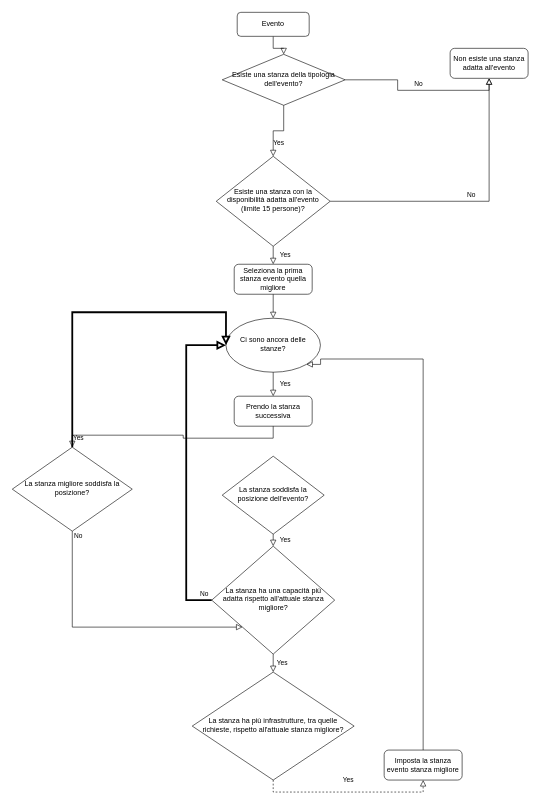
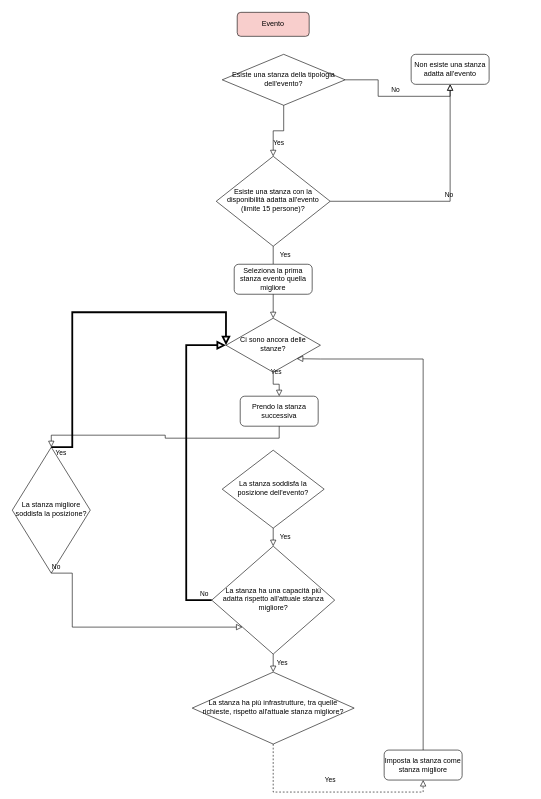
- <mxCell id="3" value="Evento" style="rounded=1;whiteSpace=wrap;html=1;fontSize=12;glass=0;strokeWidth=1;shadow=0;" vertex="1" parent="1"><mxGeometry x="395" y="20" width="120" height="40" as="geometry" /></mxCell>
+ <mxCell id="3" value="Evento" style="rounded=1;whiteSpace=wrap;html=1;fontSize=12;glass=0;strokeWidth=1;shadow=0;fillColor=#f8cecc;" vertex="1" parent="1"><mxGeometry x="395" y="20" width="120" height="40" as="geometry" /></mxCell>
- <mxCell id="2" value="" style="rounded=0;html=1;jettySize=auto;orthogonalLoop=1;fontSize=11;endArrow=block;endFill=0;endSize=8;strokeWidth=1;shadow=0;labelBackgroundColor=none;edgeStyle=orthogonalEdgeStyle;entryX=0.5;entryY=0;entryDx=0;entryDy=0;" edge="1" parent="1" source="3" target="4"><mxGeometry relative="1" as="geometry"><mxPoint x="455" y="90" as="targetPoint" /></mxGeometry></mxCell>
- <mxCell id="5" value="Non esiste una stanza adatta all'evento" style="rounded=1;whiteSpace=wrap;html=1;fontSize=12;glass=0;strokeWidth=1;shadow=0;" vertex="1" parent="1"><mxGeometry x="750" y="80" width="130" height="50" as="geometry" /></mxCell>
+ <mxCell id="5" value="Non esiste una stanza adatta all'evento" style="rounded=1;whiteSpace=wrap;html=1;fontSize=12;glass=0;strokeWidth=1;shadow=0;" vertex="1" parent="1"><mxGeometry x="685" y="90" width="130" height="50" as="geometry" /></mxCell>
- <mxCell id="11" value="Yes" style="rounded=0;html=1;jettySize=auto;orthogonalLoop=1;fontSize=11;endArrow=block;endFill=0;endSize=8;strokeWidth=1;shadow=0;labelBackgroundColor=none;edgeStyle=orthogonalEdgeStyle;exitX=0.5;exitY=1;exitDx=0;exitDy=0;entryX=0.5;entryY=0;entryDx=0;entryDy=0;" edge="1" parent="1" source="8" target="22"><mxGeometry y="20" relative="1" as="geometry"><mxPoint as="offset" /><mxPoint x="465" y="230" as="sourcePoint" /><mxPoint x="695" y="440" as="targetPoint" /></mxGeometry></mxCell>
+ <mxCell id="11" value="Yes" style="rounded=0;html=1;jettySize=auto;orthogonalLoop=1;fontSize=11;endArrow=none;endFill=0;endSize=8;strokeWidth=1;shadow=0;labelBackgroundColor=none;edgeStyle=orthogonalEdgeStyle;exitX=0.5;exitY=1;exitDx=0;exitDy=0;entryX=0.5;entryY=0;entryDx=0;entryDy=0;" edge="1" parent="1" source="8" target="22"><mxGeometry y="20" relative="1" as="geometry"><mxPoint as="offset" /><mxPoint x="465" y="230" as="sourcePoint" /><mxPoint x="695" y="440" as="targetPoint" /></mxGeometry></mxCell>
- <mxCell id="24" value="Ci sono ancora delle stanze?" style="ellipse;whiteSpace=wrap;html=1;shadow=0;fontFamily=Helvetica;fontSize=12;align=center;strokeWidth=1;spacing=6;spacingTop=-4;" vertex="1" parent="1"><mxGeometry x="376.25" y="530" width="157.5" height="90" as="geometry" /></mxCell>
+ <mxCell id="24" value="Ci sono ancora delle stanze?" style="rhombus;whiteSpace=wrap;html=1;shadow=0;fontFamily=Helvetica;fontSize=12;align=center;strokeWidth=1;spacing=6;spacingTop=-4;" vertex="1" parent="1"><mxGeometry x="376.25" y="530" width="157.5" height="90" as="geometry" /></mxCell>
- <mxCell id="12" value="Prendo la stanza successiva" style="rounded=1;whiteSpace=wrap;html=1;fontSize=12;glass=0;strokeWidth=1;shadow=0;" vertex="1" parent="1"><mxGeometry x="390" y="660" width="130" height="50" as="geometry" /></mxCell>
+ <mxCell id="12" value="Prendo la stanza successiva" style="rounded=1;whiteSpace=wrap;html=1;fontSize=12;glass=0;strokeWidth=1;shadow=0;" vertex="1" parent="1"><mxGeometry x="400" y="660" width="130" height="50" as="geometry" /></mxCell>
- <mxCell id="15" value="La stanza migliore soddisfa la posizione?" style="rhombus;whiteSpace=wrap;html=1;shadow=0;fontFamily=Helvetica;fontSize=12;align=center;strokeWidth=1;spacing=6;spacingTop=-4;" vertex="1" parent="1"><mxGeometry x="20" y="745" width="200" height="140" as="geometry" /></mxCell>
+ <mxCell id="15" value="La stanza migliore soddisfa la posizione?" style="rhombus;whiteSpace=wrap;html=1;shadow=0;fontFamily=Helvetica;fontSize=12;align=center;strokeWidth=1;spacing=6;spacingTop=-4;" vertex="1" parent="1"><mxGeometry x="20" y="745" width="130" height="210" as="geometry" /></mxCell>
- <mxCell id="10" value="La stanza soddisfa la posizione dell'evento?" style="rhombus;whiteSpace=wrap;html=1;shadow=0;fontFamily=Helvetica;fontSize=12;align=center;strokeWidth=1;spacing=6;spacingTop=-4;" vertex="1" parent="1"><mxGeometry x="370" y="760" width="170" height="130" as="geometry" /></mxCell>
+ <mxCell id="10" value="La stanza soddisfa la posizione dell'evento?" style="rhombus;whiteSpace=wrap;html=1;shadow=0;fontFamily=Helvetica;fontSize=12;align=center;strokeWidth=1;spacing=6;spacingTop=-4;" vertex="1" parent="1"><mxGeometry x="370" y="750" width="170" height="130" as="geometry" /></mxCell>
- <mxCell id="19" value="La stanza ha più infrastrutture, tra quelle richieste, rispetto all'attuale stanza migliore?" style="rhombus;whiteSpace=wrap;html=1;shadow=0;fontFamily=Helvetica;fontSize=12;align=center;strokeWidth=1;spacing=6;spacingTop=-4;" vertex="1" parent="1"><mxGeometry x="320" y="1120" width="270" height="180" as="geometry" /></mxCell>
+ <mxCell id="19" value="La stanza ha più infrastrutture, tra quelle richieste, rispetto all'attuale stanza migliore?" style="rhombus;whiteSpace=wrap;html=1;shadow=0;fontFamily=Helvetica;fontSize=12;align=center;strokeWidth=1;spacing=6;spacingTop=-4;" vertex="1" parent="1"><mxGeometry x="320" y="1120" width="270" height="120" as="geometry" /></mxCell>
- <mxCell id="21" value="Imposta la stanza evento stanza migliore" style="rounded=1;whiteSpace=wrap;html=1;fontSize=12;glass=0;strokeWidth=1;shadow=0;" vertex="1" parent="1"><mxGeometry x="640" y="1250" width="130" height="50" as="geometry" /></mxCell>
+ <mxCell id="21" value="Imposta la stanza come stanza migliore" style="rounded=1;whiteSpace=wrap;html=1;fontSize=12;glass=0;strokeWidth=1;shadow=0;" vertex="1" parent="1"><mxGeometry x="640" y="1250" width="130" height="50" as="geometry" /></mxCell>
